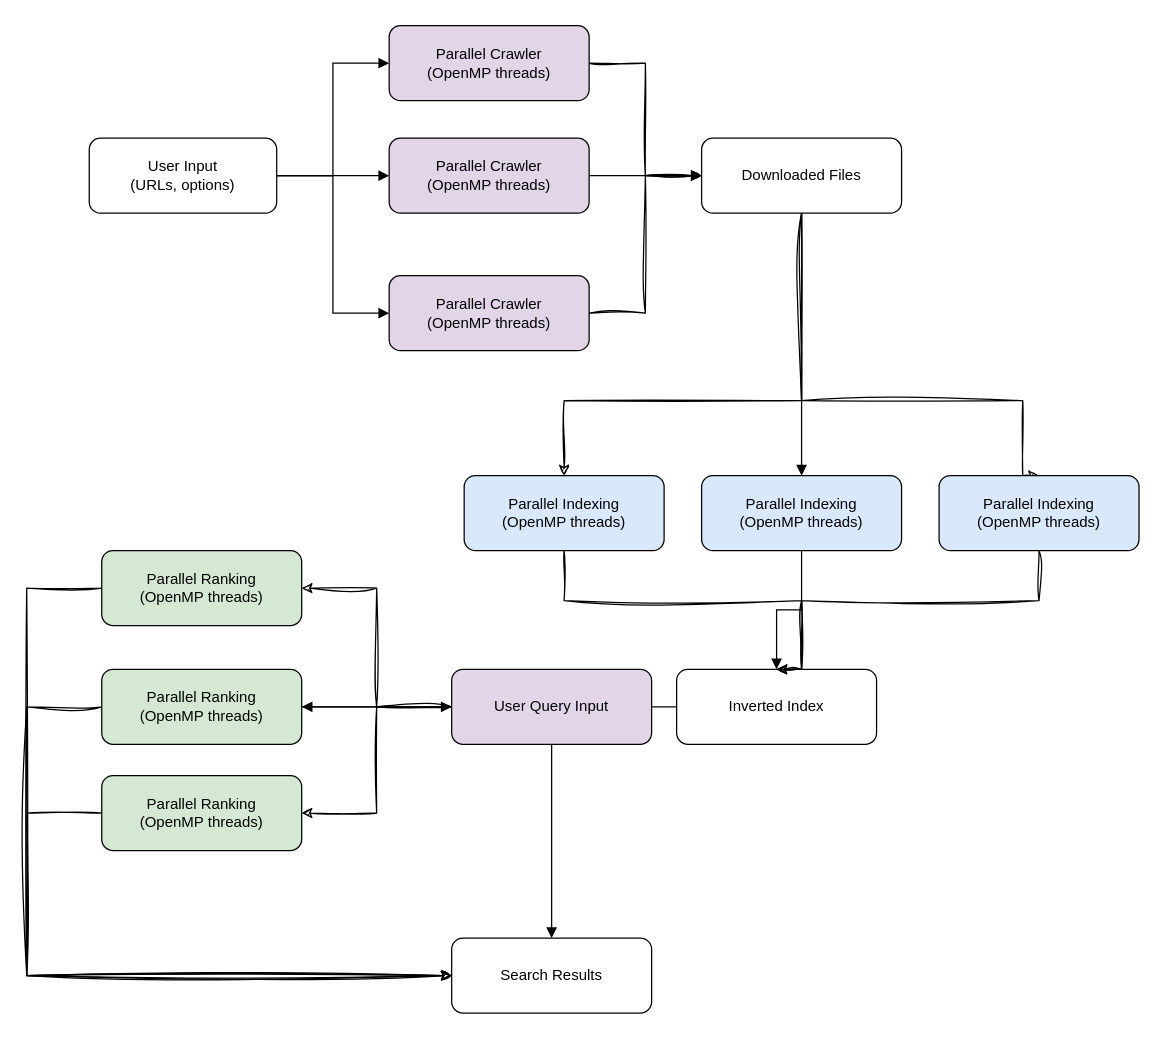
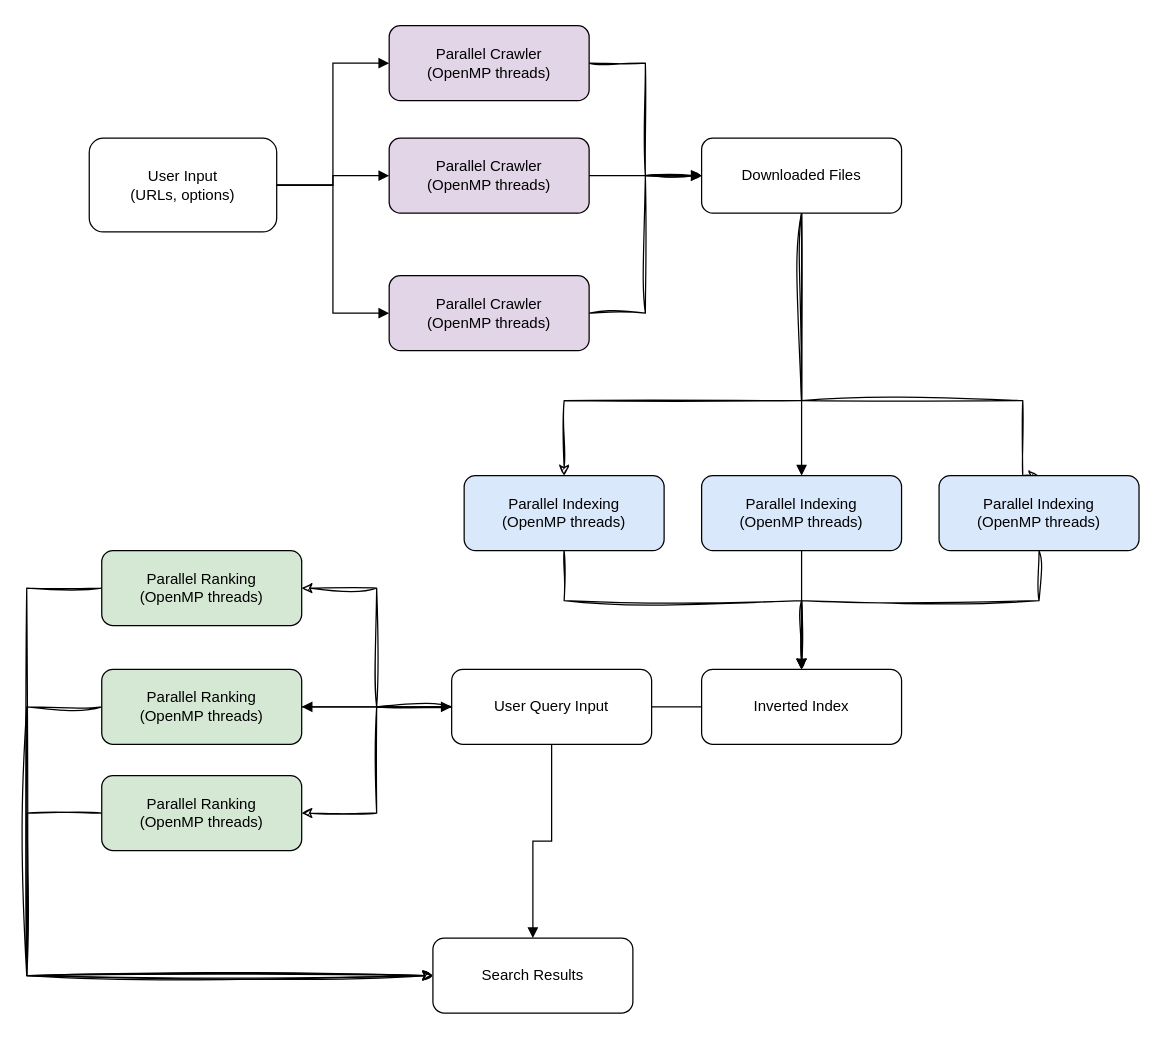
- <mxCell id="2" value="User Input&#10;(URLs, options)" style="rounded=1;whiteSpace=wrap;html=1;" vertex="1" parent="1"><mxGeometry x="70.91" y="110" width="150" height="60" as="geometry" /></mxCell>
+ <mxCell id="2" value="User Input&#10;(URLs, options)" style="rounded=1;whiteSpace=wrap;html=1;" vertex="1" parent="1"><mxGeometry x="70.91" y="110" width="150" height="75" as="geometry" /></mxCell>
- <mxCell id="36" value="User Query Input" style="rounded=1;whiteSpace=wrap;html=1;fillColor=#e1d5e7;" vertex="1" parent="1"><mxGeometry x="360.91" y="535" width="160" height="60" as="geometry" /></mxCell>
+ <mxCell id="36" value="User Query Input" style="rounded=1;whiteSpace=wrap;html=1;" vertex="1" parent="1"><mxGeometry x="360.91" y="535" width="160" height="60" as="geometry" /></mxCell>
- <mxCell id="8" value="Inverted Index" style="rounded=1;whiteSpace=wrap;html=1;" vertex="1" parent="1"><mxGeometry x="540.91" y="535" width="160" height="60" as="geometry" /></mxCell>
+ <mxCell id="8" value="Inverted Index" style="rounded=1;whiteSpace=wrap;html=1;" vertex="1" parent="1"><mxGeometry x="560.91" y="535" width="160" height="60" as="geometry" /></mxCell>
- <mxCell id="13" value="Search Results" style="rounded=1;whiteSpace=wrap;html=1;" vertex="1" parent="1"><mxGeometry x="360.91" y="750" width="160" height="60" as="geometry" /></mxCell>
+ <mxCell id="13" value="Search Results" style="rounded=1;whiteSpace=wrap;html=1;" vertex="1" parent="1"><mxGeometry x="345.91" y="750" width="160" height="60" as="geometry" /></mxCell>
